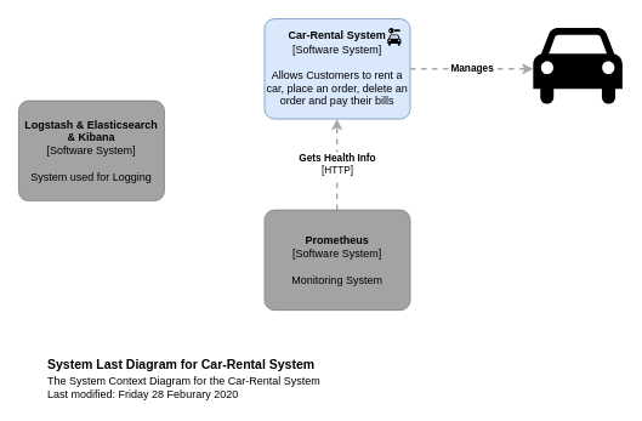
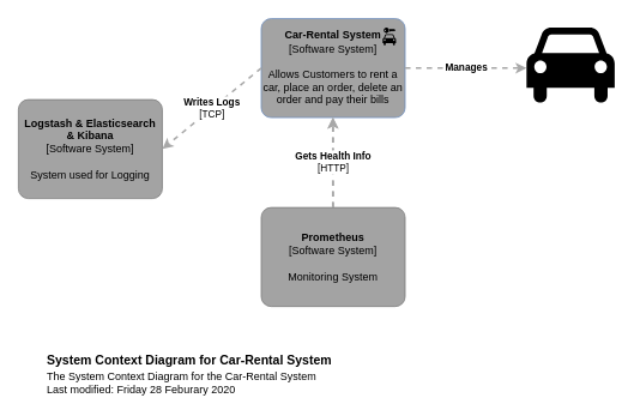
- <mxCell id="2" value="&lt;span&gt;&lt;b&gt;Car-Rental System&lt;br&gt;&lt;/b&gt;[Software System]&lt;/span&gt;&lt;br&gt;&lt;br&gt;&lt;div&gt;Allows Customers to rent a car, place an order, delete an order and pay their bills&lt;/div&gt;" style="rounded=1;whiteSpace=wrap;html=1;labelBackgroundColor=none;fillColor=#dae8fc;fontColor=#000000;align=center;arcSize=10;strokeColor=#6c8ebf;points=[[0.25,0,0],[0.5,0,0],[0.75,0,0],[1,0.25,0],[1,0.5,0],[1,0.75,0],[0.75,1,0],[0.5,1,0],[0.25,1,0],[0,0.75,0],[0,0.5,0],[0,0.25,0]];" parent="1" vertex="1"><mxGeometry x="290" y="20" width="160" height="110.0" as="geometry" /></mxCell>
+ <mxCell id="2" value="&lt;span&gt;&lt;b&gt;Car-Rental System&lt;br&gt;&lt;/b&gt;[Software System]&lt;/span&gt;&lt;br&gt;&lt;br&gt;&lt;div&gt;Allows Customers to rent a car, place an order, delete an order and pay their bills&lt;/div&gt;" style="rounded=1;whiteSpace=wrap;html=1;labelBackgroundColor=none;fillColor=#a3a3a3;fontColor=#000000;align=center;arcSize=10;strokeColor=#6c8ebf;points=[[0.25,0,0],[0.5,0,0],[0.75,0,0],[1,0.25,0],[1,0.5,0],[1,0.75,0],[0.75,1,0],[0.5,1,0],[0.25,1,0],[0,0.75,0],[0,0.5,0],[0,0.25,0]];" parent="1" vertex="1"><mxGeometry x="290" y="20" width="160" height="110.0" as="geometry" /></mxCell>
+ <mxCell id="12" value="&lt;div style=&quot;text-align: left&quot;&gt;&lt;div style=&quot;text-align: center&quot;&gt;&lt;b&gt;Writes Logs&lt;/b&gt;&lt;/div&gt;&lt;div style=&quot;text-align: center&quot;&gt;[TCP]&lt;/div&gt;&lt;/div&gt;" style="edgeStyle=none;rounded=0;html=1;entryX=1;entryY=0.5;jettySize=auto;orthogonalLoop=1;strokeColor=#A8A8A8;strokeWidth=2;fontColor=#000000;jumpStyle=none;dashed=1;exitX=0;exitY=0.5;exitDx=0;exitDy=0;exitPerimeter=0;entryDx=0;entryDy=0;entryPerimeter=0;" parent="1" source="2" target="11" edge="1"><mxGeometry width="200" relative="1" as="geometry"><mxPoint x="90" y="-40" as="sourcePoint" /><mxPoint x="290" y="-40" as="targetPoint" /></mxGeometry></mxCell>
+ <mxCell id="9" value="&lt;div style=&quot;text-align: left&quot;&gt;&lt;div style=&quot;text-align: center&quot;&gt;&lt;b&gt;Gets Health Info&lt;/b&gt;&lt;/div&gt;&lt;div style=&quot;text-align: center&quot;&gt;[HTTP]&lt;/div&gt;&lt;/div&gt;" style="edgeStyle=none;rounded=0;html=1;entryX=0.5;entryY=1;jettySize=auto;orthogonalLoop=1;strokeColor=#A8A8A8;strokeWidth=2;fontColor=#000000;jumpStyle=none;dashed=1;exitX=0.5;exitY=0;exitDx=0;exitDy=0;exitPerimeter=0;entryDx=0;entryDy=0;entryPerimeter=0;" parent="1" source="10" target="2" edge="1"><mxGeometry width="200" relative="1" as="geometry"><mxPoint x="195" y="150" as="sourcePoint" /><mxPoint x="395" y="150" as="targetPoint" /></mxGeometry></mxCell>
- <mxCell id="7" value="&lt;b style=&quot;font-size: 14px&quot;&gt;&lt;font style=&quot;font-size: 14px&quot;&gt;System Last Diagram for Car-Rental System&lt;br&gt;&lt;/font&gt;&lt;/b&gt;" style="text;html=1;align=left;verticalAlign=middle;resizable=0;points=[];autosize=1;" parent="6" vertex="1"><mxGeometry width="330" height="20" as="geometry" /></mxCell>
+ <mxCell id="7" value="&lt;b style=&quot;font-size: 14px&quot;&gt;&lt;font style=&quot;font-size: 14px&quot;&gt;System Context Diagram for Car-Rental System&lt;br&gt;&lt;/font&gt;&lt;/b&gt;" style="text;html=1;align=left;verticalAlign=middle;resizable=0;points=[];autosize=1;" parent="6" vertex="1"><mxGeometry width="330" height="20" as="geometry" /></mxCell>
